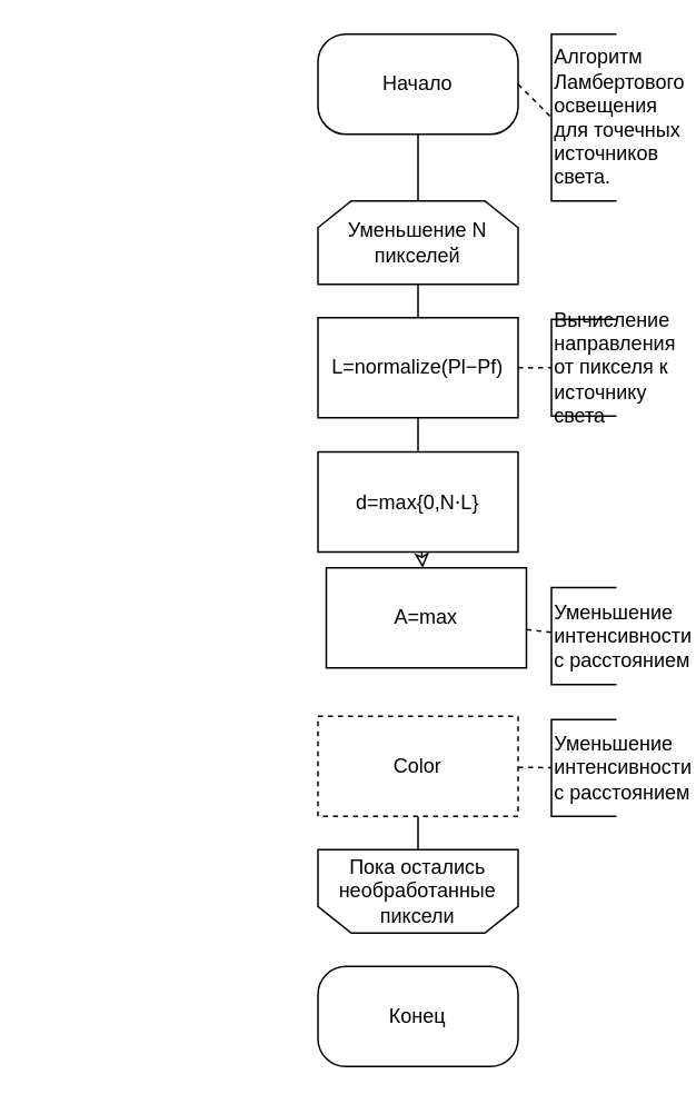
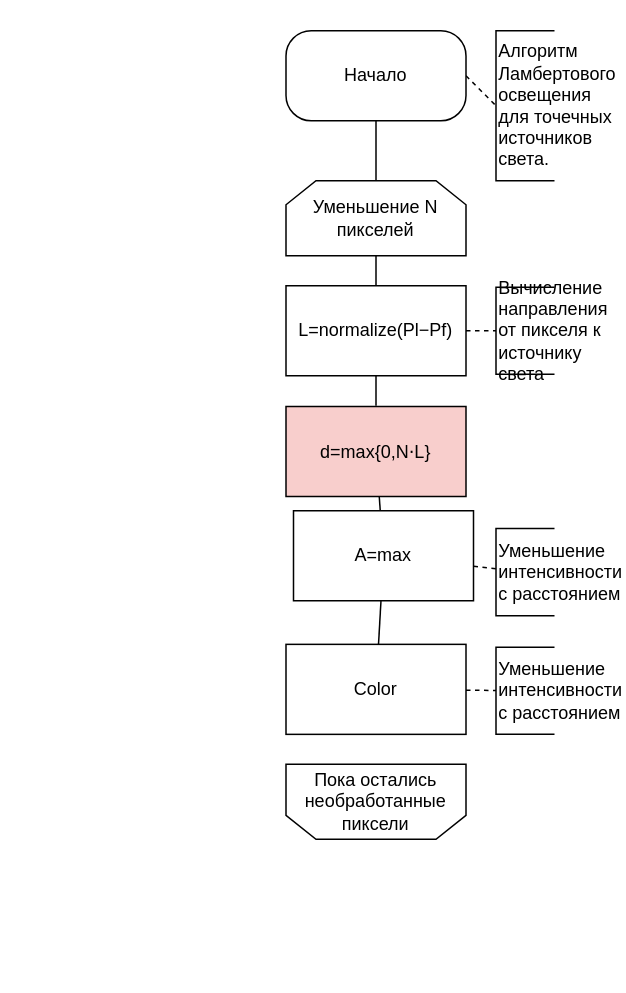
- <mxCell id="17" value="d=max{0,N⋅L}" style="rounded=0;whiteSpace=wrap;" vertex="1" parent="1"><mxGeometry x="190" y="270.5" width="120" height="60" as="geometry" /></mxCell>
+ <mxCell id="17" value="d=max{0,N⋅L}" style="rounded=0;whiteSpace=wrap;fillColor=#f8cecc;" vertex="1" parent="1"><mxGeometry x="190" y="270.5" width="120" height="60" as="geometry" /></mxCell>
- <mxCell id="16" style="edgeStyle=none;html=1;endArrow=classic;endFill=0;" edge="1" parent="1" source="17" target="22"><mxGeometry relative="1" as="geometry" /></mxCell>
+ <mxCell id="16" style="edgeStyle=none;html=1;endArrow=none;endFill=0;" edge="1" parent="1" source="17" target="22"><mxGeometry relative="1" as="geometry" /></mxCell>
+ <mxCell id="21" style="edgeStyle=none;html=1;endArrow=none;endFill=0;" edge="1" parent="1" source="22" target="26"><mxGeometry relative="1" as="geometry" /></mxCell>
- <mxCell id="26" value="Color" style="rounded=0;whiteSpace=wrap;dashed=1;" vertex="1" parent="1"><mxGeometry x="190" y="429.07" width="120" height="60" as="geometry" /></mxCell>
+ <mxCell id="26" value="Color" style="rounded=0;whiteSpace=wrap;" vertex="1" parent="1"><mxGeometry x="190" y="429.07" width="120" height="60" as="geometry" /></mxCell>
- <mxCell id="24" style="edgeStyle=none;html=1;endArrow=none;endFill=0;" edge="1" parent="1" source="26" target="12"><mxGeometry relative="1" as="geometry" /></mxCell>
- <mxCell id="18" value="Конец" style="rounded=1;whiteSpace=wrap;html=1;arcSize=28;" vertex="1" parent="1"><mxGeometry x="190" y="579.07" width="120" height="60" as="geometry" /></mxCell>
